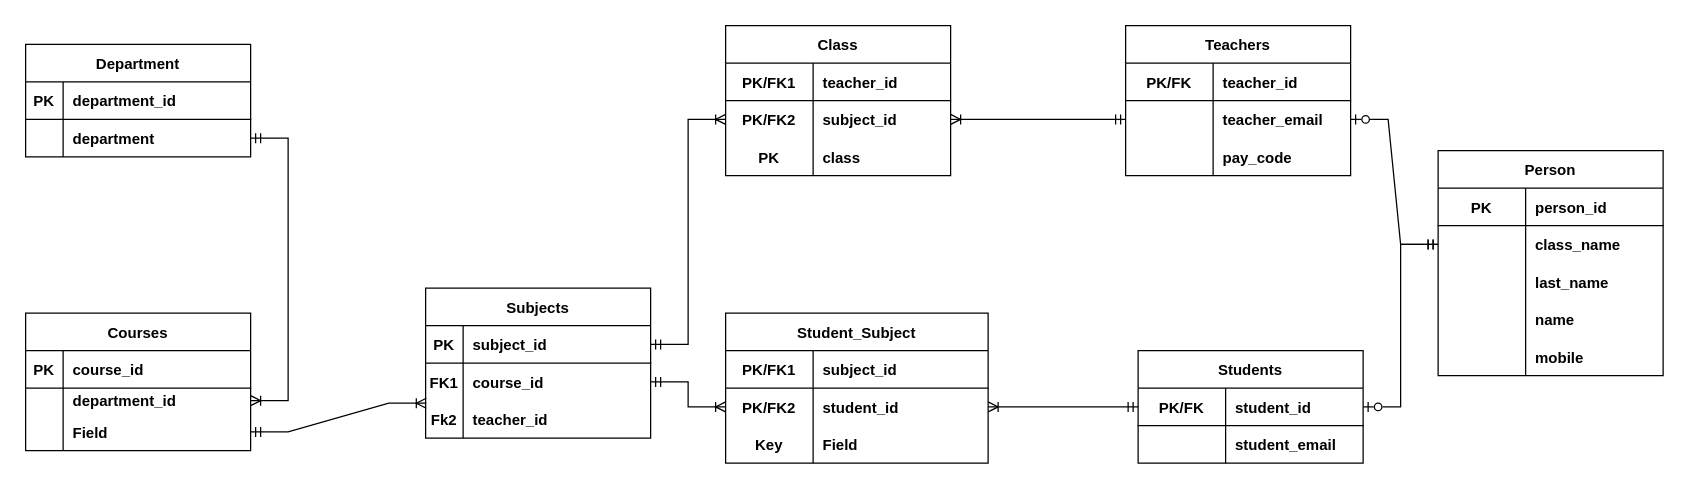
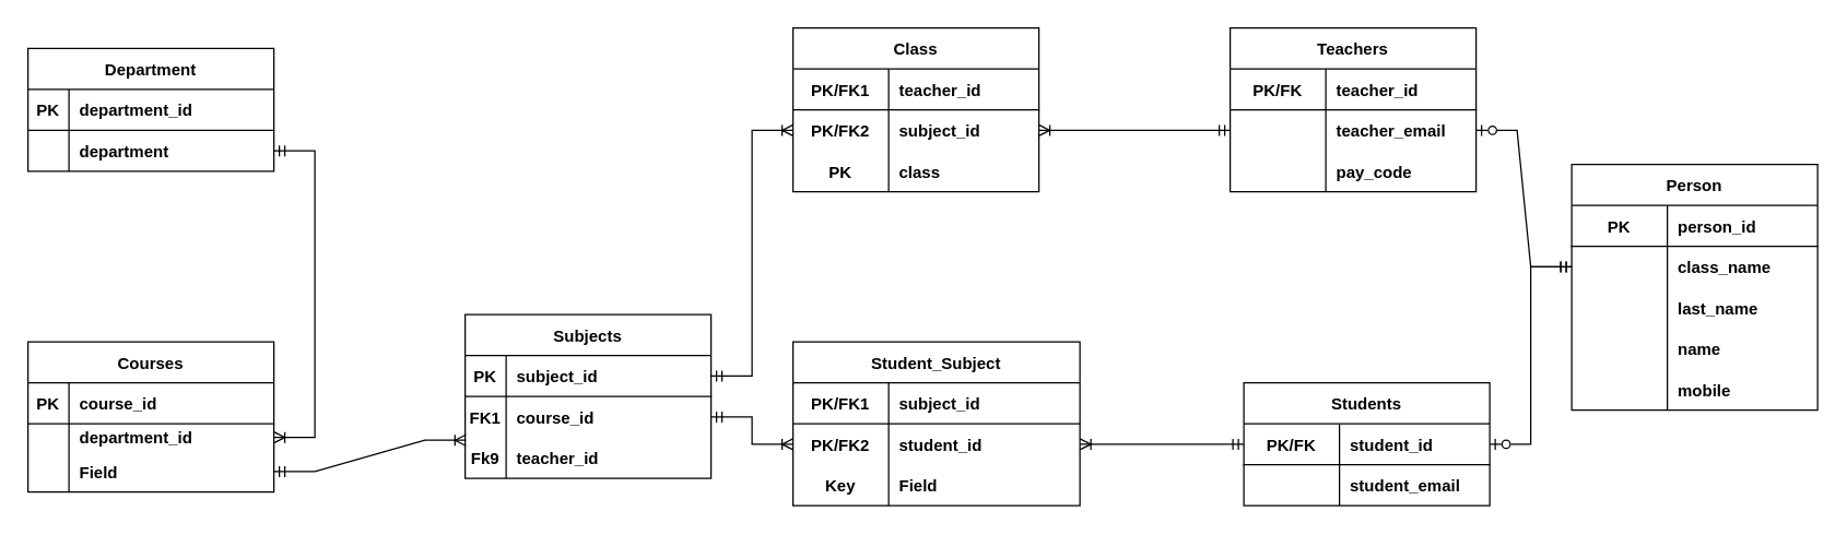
- <mxCell id="10" value="Fk2" style="shape=partialRectangle;connectable=0;fillColor=none;top=0;left=0;bottom=0;right=0;editable=1;overflow=hidden;fontStyle=1" vertex="1" parent="9"><mxGeometry width="30" height="30" as="geometry"><mxRectangle width="30" height="30" as="alternateBounds" /></mxGeometry></mxCell>
+ <mxCell id="10" value="Fk9" style="shape=partialRectangle;connectable=0;fillColor=none;top=0;left=0;bottom=0;right=0;editable=1;overflow=hidden;fontStyle=1" vertex="1" parent="9"><mxGeometry width="30" height="30" as="geometry"><mxRectangle width="30" height="30" as="alternateBounds" /></mxGeometry></mxCell>
